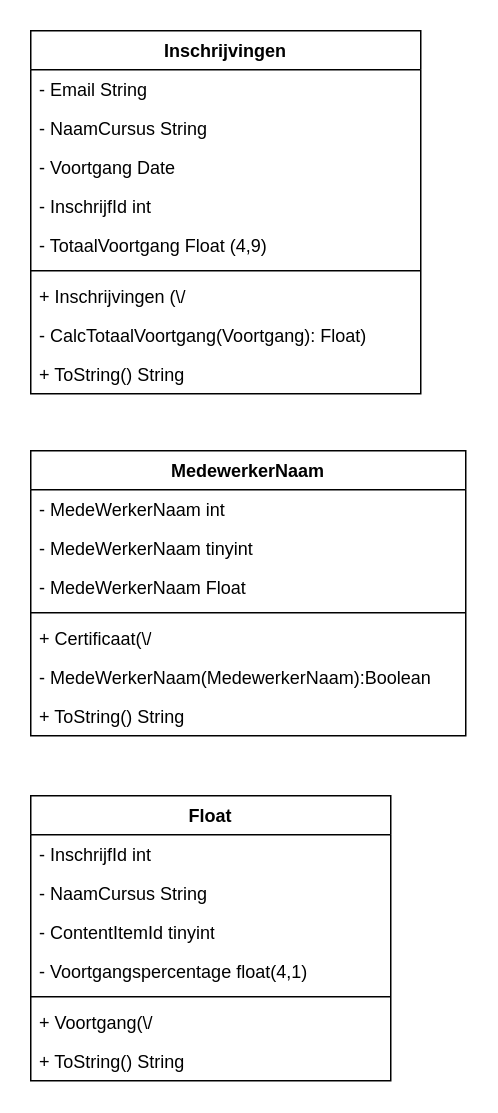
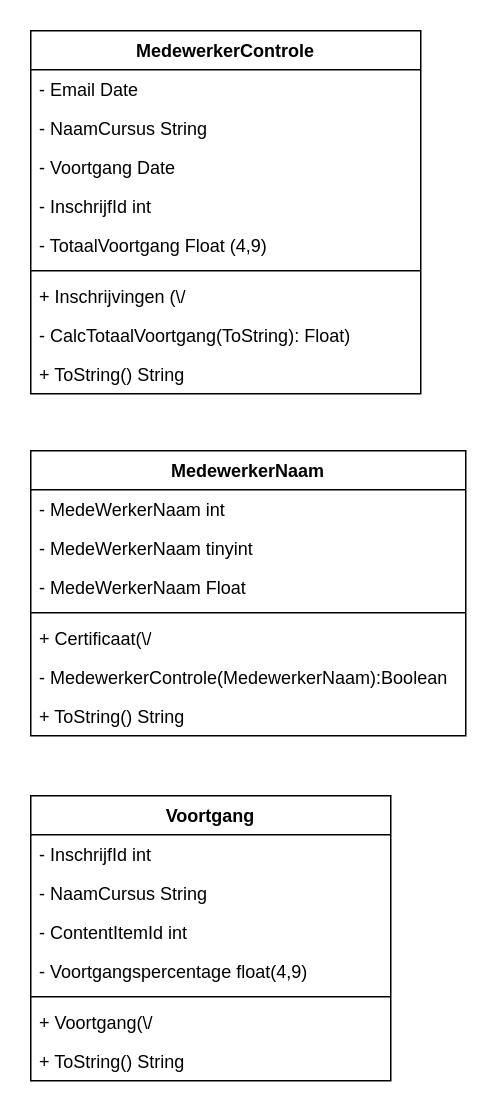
- <mxCell id="10" value="Inschrijvingen" style="swimlane;fontStyle=1;align=center;verticalAlign=top;childLayout=stackLayout;horizontal=1;startSize=26;horizontalStack=0;resizeParent=1;resizeParentMax=0;resizeLast=0;collapsible=1;marginBottom=0;whiteSpace=wrap;html=1;" vertex="1" parent="1"><mxGeometry x="20" y="20" width="260" height="242" as="geometry" /></mxCell>
+ <mxCell id="10" value="MedewerkerControle" style="swimlane;fontStyle=1;align=center;verticalAlign=top;childLayout=stackLayout;horizontal=1;startSize=26;horizontalStack=0;resizeParent=1;resizeParentMax=0;resizeLast=0;collapsible=1;marginBottom=0;whiteSpace=wrap;html=1;" vertex="1" parent="1"><mxGeometry x="20" y="20" width="260" height="242" as="geometry" /></mxCell>
- <mxCell id="11" value="- Email String" style="text;strokeColor=none;fillColor=none;align=left;verticalAlign=top;spacingLeft=4;spacingRight=4;overflow=hidden;rotatable=0;points=[[0,0.5],[1,0.5]];portConstraint=eastwest;whiteSpace=wrap;html=1;" vertex="1" parent="10"><mxGeometry y="26" width="260" height="26" as="geometry" /></mxCell>
+ <mxCell id="11" value="- Email Date" style="text;strokeColor=none;fillColor=none;align=left;verticalAlign=top;spacingLeft=4;spacingRight=4;overflow=hidden;rotatable=0;points=[[0,0.5],[1,0.5]];portConstraint=eastwest;whiteSpace=wrap;html=1;" vertex="1" parent="10"><mxGeometry y="26" width="260" height="26" as="geometry" /></mxCell>
- <mxCell id="18" value="- CalcTotaalVoortgang(Voortgang): Float)" style="text;strokeColor=none;fillColor=none;align=left;verticalAlign=top;spacingLeft=4;spacingRight=4;overflow=hidden;rotatable=0;points=[[0,0.5],[1,0.5]];portConstraint=eastwest;whiteSpace=wrap;html=1;" vertex="1" parent="10"><mxGeometry y="190" width="260" height="26" as="geometry" /></mxCell>
+ <mxCell id="18" value="- CalcTotaalVoortgang(ToString): Float)" style="text;strokeColor=none;fillColor=none;align=left;verticalAlign=top;spacingLeft=4;spacingRight=4;overflow=hidden;rotatable=0;points=[[0,0.5],[1,0.5]];portConstraint=eastwest;whiteSpace=wrap;html=1;" vertex="1" parent="10"><mxGeometry y="190" width="260" height="26" as="geometry" /></mxCell>
- <mxCell id="8" value="- MedeWerkerNaam(MedewerkerNaam):Boolean" style="text;strokeColor=none;fillColor=none;align=left;verticalAlign=top;spacingLeft=4;spacingRight=4;overflow=hidden;rotatable=0;points=[[0,0.5],[1,0.5]];portConstraint=eastwest;whiteSpace=wrap;html=1;" vertex="1" parent="2"><mxGeometry y="138" width="290" height="26" as="geometry" /></mxCell>
+ <mxCell id="8" value="- MedewerkerControle(MedewerkerNaam):Boolean" style="text;strokeColor=none;fillColor=none;align=left;verticalAlign=top;spacingLeft=4;spacingRight=4;overflow=hidden;rotatable=0;points=[[0,0.5],[1,0.5]];portConstraint=eastwest;whiteSpace=wrap;html=1;" vertex="1" parent="2"><mxGeometry y="138" width="290" height="26" as="geometry" /></mxCell>
- <mxCell id="20" value="Float" style="swimlane;fontStyle=1;align=center;verticalAlign=top;childLayout=stackLayout;horizontal=1;startSize=26;horizontalStack=0;resizeParent=1;resizeParentMax=0;resizeLast=0;collapsible=1;marginBottom=0;whiteSpace=wrap;html=1;" vertex="1" parent="1"><mxGeometry x="20" y="530" width="240" height="190" as="geometry" /></mxCell>
+ <mxCell id="20" value="Voortgang" style="swimlane;fontStyle=1;align=center;verticalAlign=top;childLayout=stackLayout;horizontal=1;startSize=26;horizontalStack=0;resizeParent=1;resizeParentMax=0;resizeLast=0;collapsible=1;marginBottom=0;whiteSpace=wrap;html=1;" vertex="1" parent="1"><mxGeometry x="20" y="530" width="240" height="190" as="geometry" /></mxCell>
- <mxCell id="23" value="- ContentItemId tinyint" style="text;strokeColor=none;fillColor=none;align=left;verticalAlign=top;spacingLeft=4;spacingRight=4;overflow=hidden;rotatable=0;points=[[0,0.5],[1,0.5]];portConstraint=eastwest;whiteSpace=wrap;html=1;" vertex="1" parent="20"><mxGeometry y="78" width="240" height="26" as="geometry" /></mxCell>
+ <mxCell id="23" value="- ContentItemId int" style="text;strokeColor=none;fillColor=none;align=left;verticalAlign=top;spacingLeft=4;spacingRight=4;overflow=hidden;rotatable=0;points=[[0,0.5],[1,0.5]];portConstraint=eastwest;whiteSpace=wrap;html=1;" vertex="1" parent="20"><mxGeometry y="78" width="240" height="26" as="geometry" /></mxCell>
- <mxCell id="24" value="- Voortgangspercentage float(4,1)" style="text;strokeColor=none;fillColor=none;align=left;verticalAlign=top;spacingLeft=4;spacingRight=4;overflow=hidden;rotatable=0;points=[[0,0.5],[1,0.5]];portConstraint=eastwest;whiteSpace=wrap;html=1;" vertex="1" parent="20"><mxGeometry y="104" width="240" height="26" as="geometry" /></mxCell>
+ <mxCell id="24" value="- Voortgangspercentage float(4,9)" style="text;strokeColor=none;fillColor=none;align=left;verticalAlign=top;spacingLeft=4;spacingRight=4;overflow=hidden;rotatable=0;points=[[0,0.5],[1,0.5]];portConstraint=eastwest;whiteSpace=wrap;html=1;" vertex="1" parent="20"><mxGeometry y="104" width="240" height="26" as="geometry" /></mxCell>
